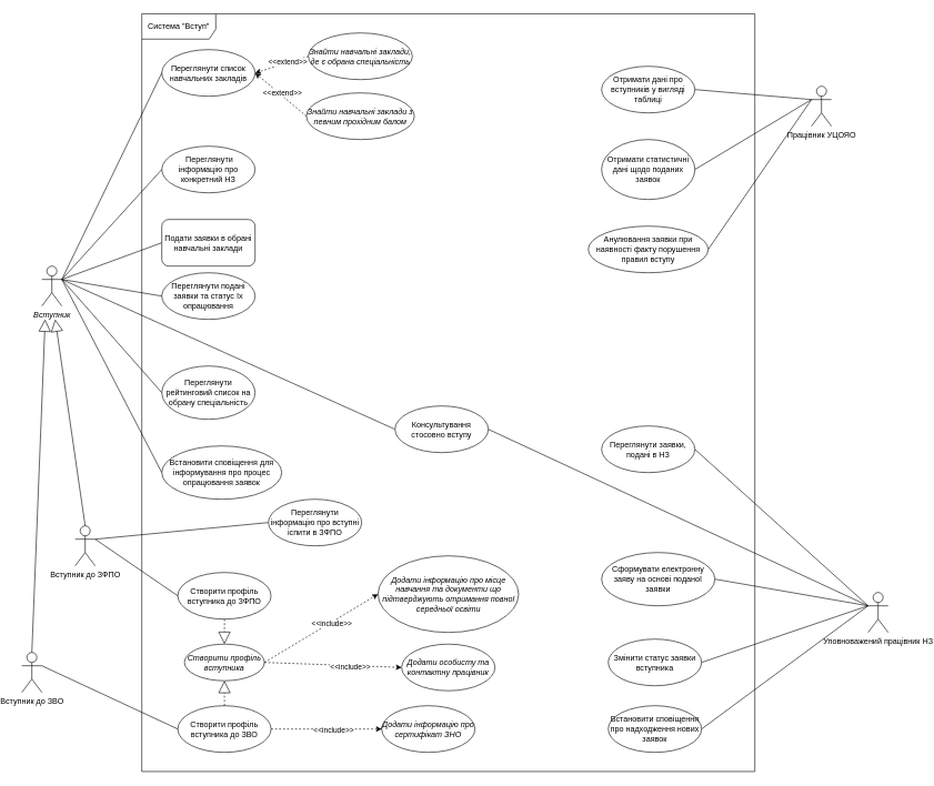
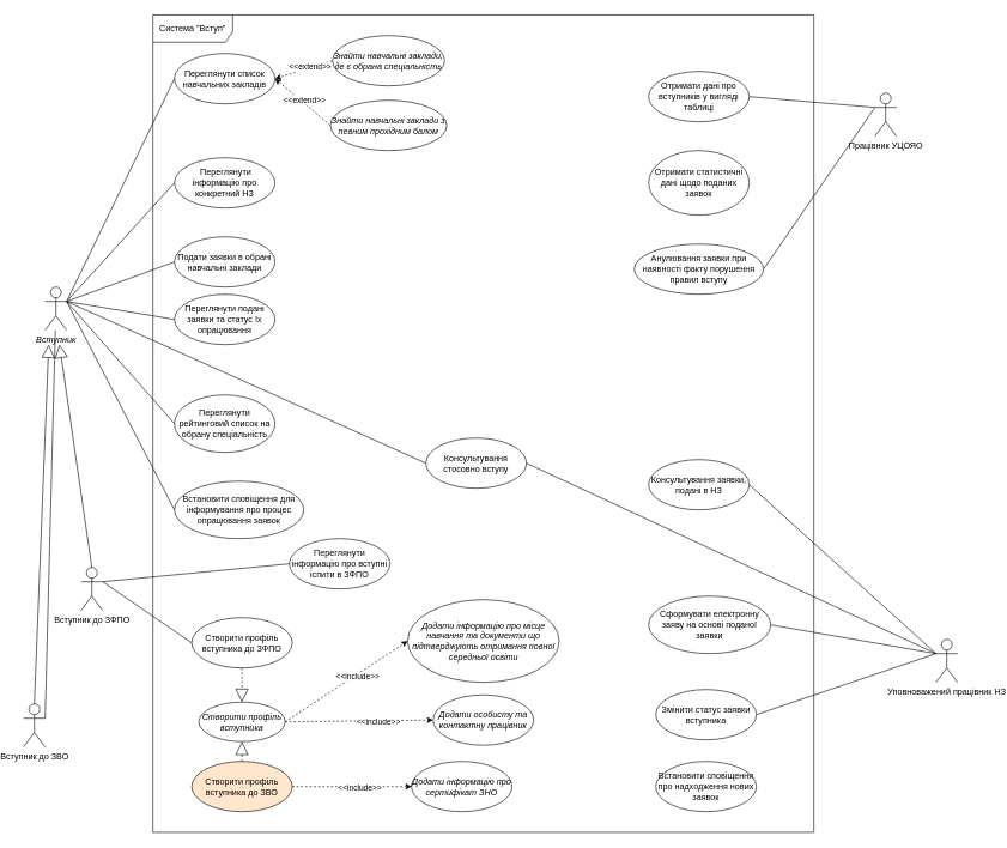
- <mxCell id="39" style="edgeStyle=none;rounded=0;orthogonalLoop=1;jettySize=auto;html=1;exitX=0;exitY=0.333;exitDx=0;exitDy=0;exitPerimeter=0;entryX=1;entryY=0.5;entryDx=0;entryDy=0;startArrow=none;startFill=0;endArrow=none;endFill=0;" parent="1" source="41" target="43" edge="1"><mxGeometry relative="1" as="geometry" /></mxCell>
- <mxCell id="11" value="Подати заявки в обрані навчальні заклади" style="whiteSpace=wrap;html=1;rounded=1;" parent="1" vertex="1"><mxGeometry x="230" y="329" width="140" height="70" as="geometry" /></mxCell>
+ <mxCell id="11" value="Подати заявки в обрані навчальні заклади" style="ellipse;whiteSpace=wrap;html=1;" parent="1" vertex="1"><mxGeometry x="230" y="329" width="140" height="70" as="geometry" /></mxCell>
- <mxCell id="50" value="Переглянути заявки, подані в НЗ" style="ellipse;whiteSpace=wrap;html=1;" parent="1" vertex="1"><mxGeometry x="890" y="639" width="140" height="70" as="geometry" /></mxCell>
+ <mxCell id="50" value="Консультування заявки, подані в НЗ" style="ellipse;whiteSpace=wrap;html=1;" parent="1" vertex="1"><mxGeometry x="890" y="639" width="140" height="70" as="geometry" /></mxCell>
- <mxCell id="60" value="&lt;i&gt;Створити профіль вступника&lt;/i&gt;" style="ellipse;whiteSpace=wrap;html=1;" parent="1" vertex="1"><mxGeometry x="264" y="966.5" width="120" height="55" as="geometry" /></mxCell>
+ <mxCell id="60" value="&lt;i&gt;Створити профіль вступника&lt;/i&gt;" style="ellipse;whiteSpace=wrap;html=1;" parent="1" vertex="1"><mxGeometry x="264" y="976.5" width="120" height="55" as="geometry" /></mxCell>
- <mxCell id="48" style="edgeStyle=none;rounded=0;orthogonalLoop=1;jettySize=auto;html=1;exitX=0;exitY=0.333;exitDx=0;exitDy=0;exitPerimeter=0;entryX=1;entryY=0.5;entryDx=0;entryDy=0;startArrow=none;startFill=0;endArrow=none;endFill=0;" parent="1" source="49" target="53" edge="1"><mxGeometry relative="1" as="geometry" /></mxCell>
- <mxCell id="23" style="edgeStyle=none;rounded=0;orthogonalLoop=1;jettySize=auto;html=1;exitX=1;exitY=0.333;exitDx=0;exitDy=0;exitPerimeter=0;entryX=0;entryY=0.5;entryDx=0;entryDy=0;endArrow=none;endFill=0;" parent="1" source="24" target="32" edge="1"><mxGeometry relative="1" as="geometry" /></mxCell>
+ <mxCell id="23" style="edgeStyle=none;rounded=0;orthogonalLoop=1;jettySize=auto;html=1;exitX=1;exitY=0.333;exitDx=0;exitDy=0;exitPerimeter=0;endArrow=none;endFill=0;" parent="1" source="24" target="22" edge="1"><mxGeometry relative="1" as="geometry" /></mxCell>
- <mxCell id="32" value="Створити профіль вступника до ЗВО" style="ellipse;whiteSpace=wrap;html=1;" parent="1" vertex="1"><mxGeometry x="254" y="1059" width="140" height="70" as="geometry" /></mxCell>
+ <mxCell id="32" value="Створити профіль вступника до ЗВО" style="ellipse;whiteSpace=wrap;html=1;fillColor=#ffe6cc;" parent="1" vertex="1"><mxGeometry x="254" y="1059" width="140" height="70" as="geometry" /></mxCell>
